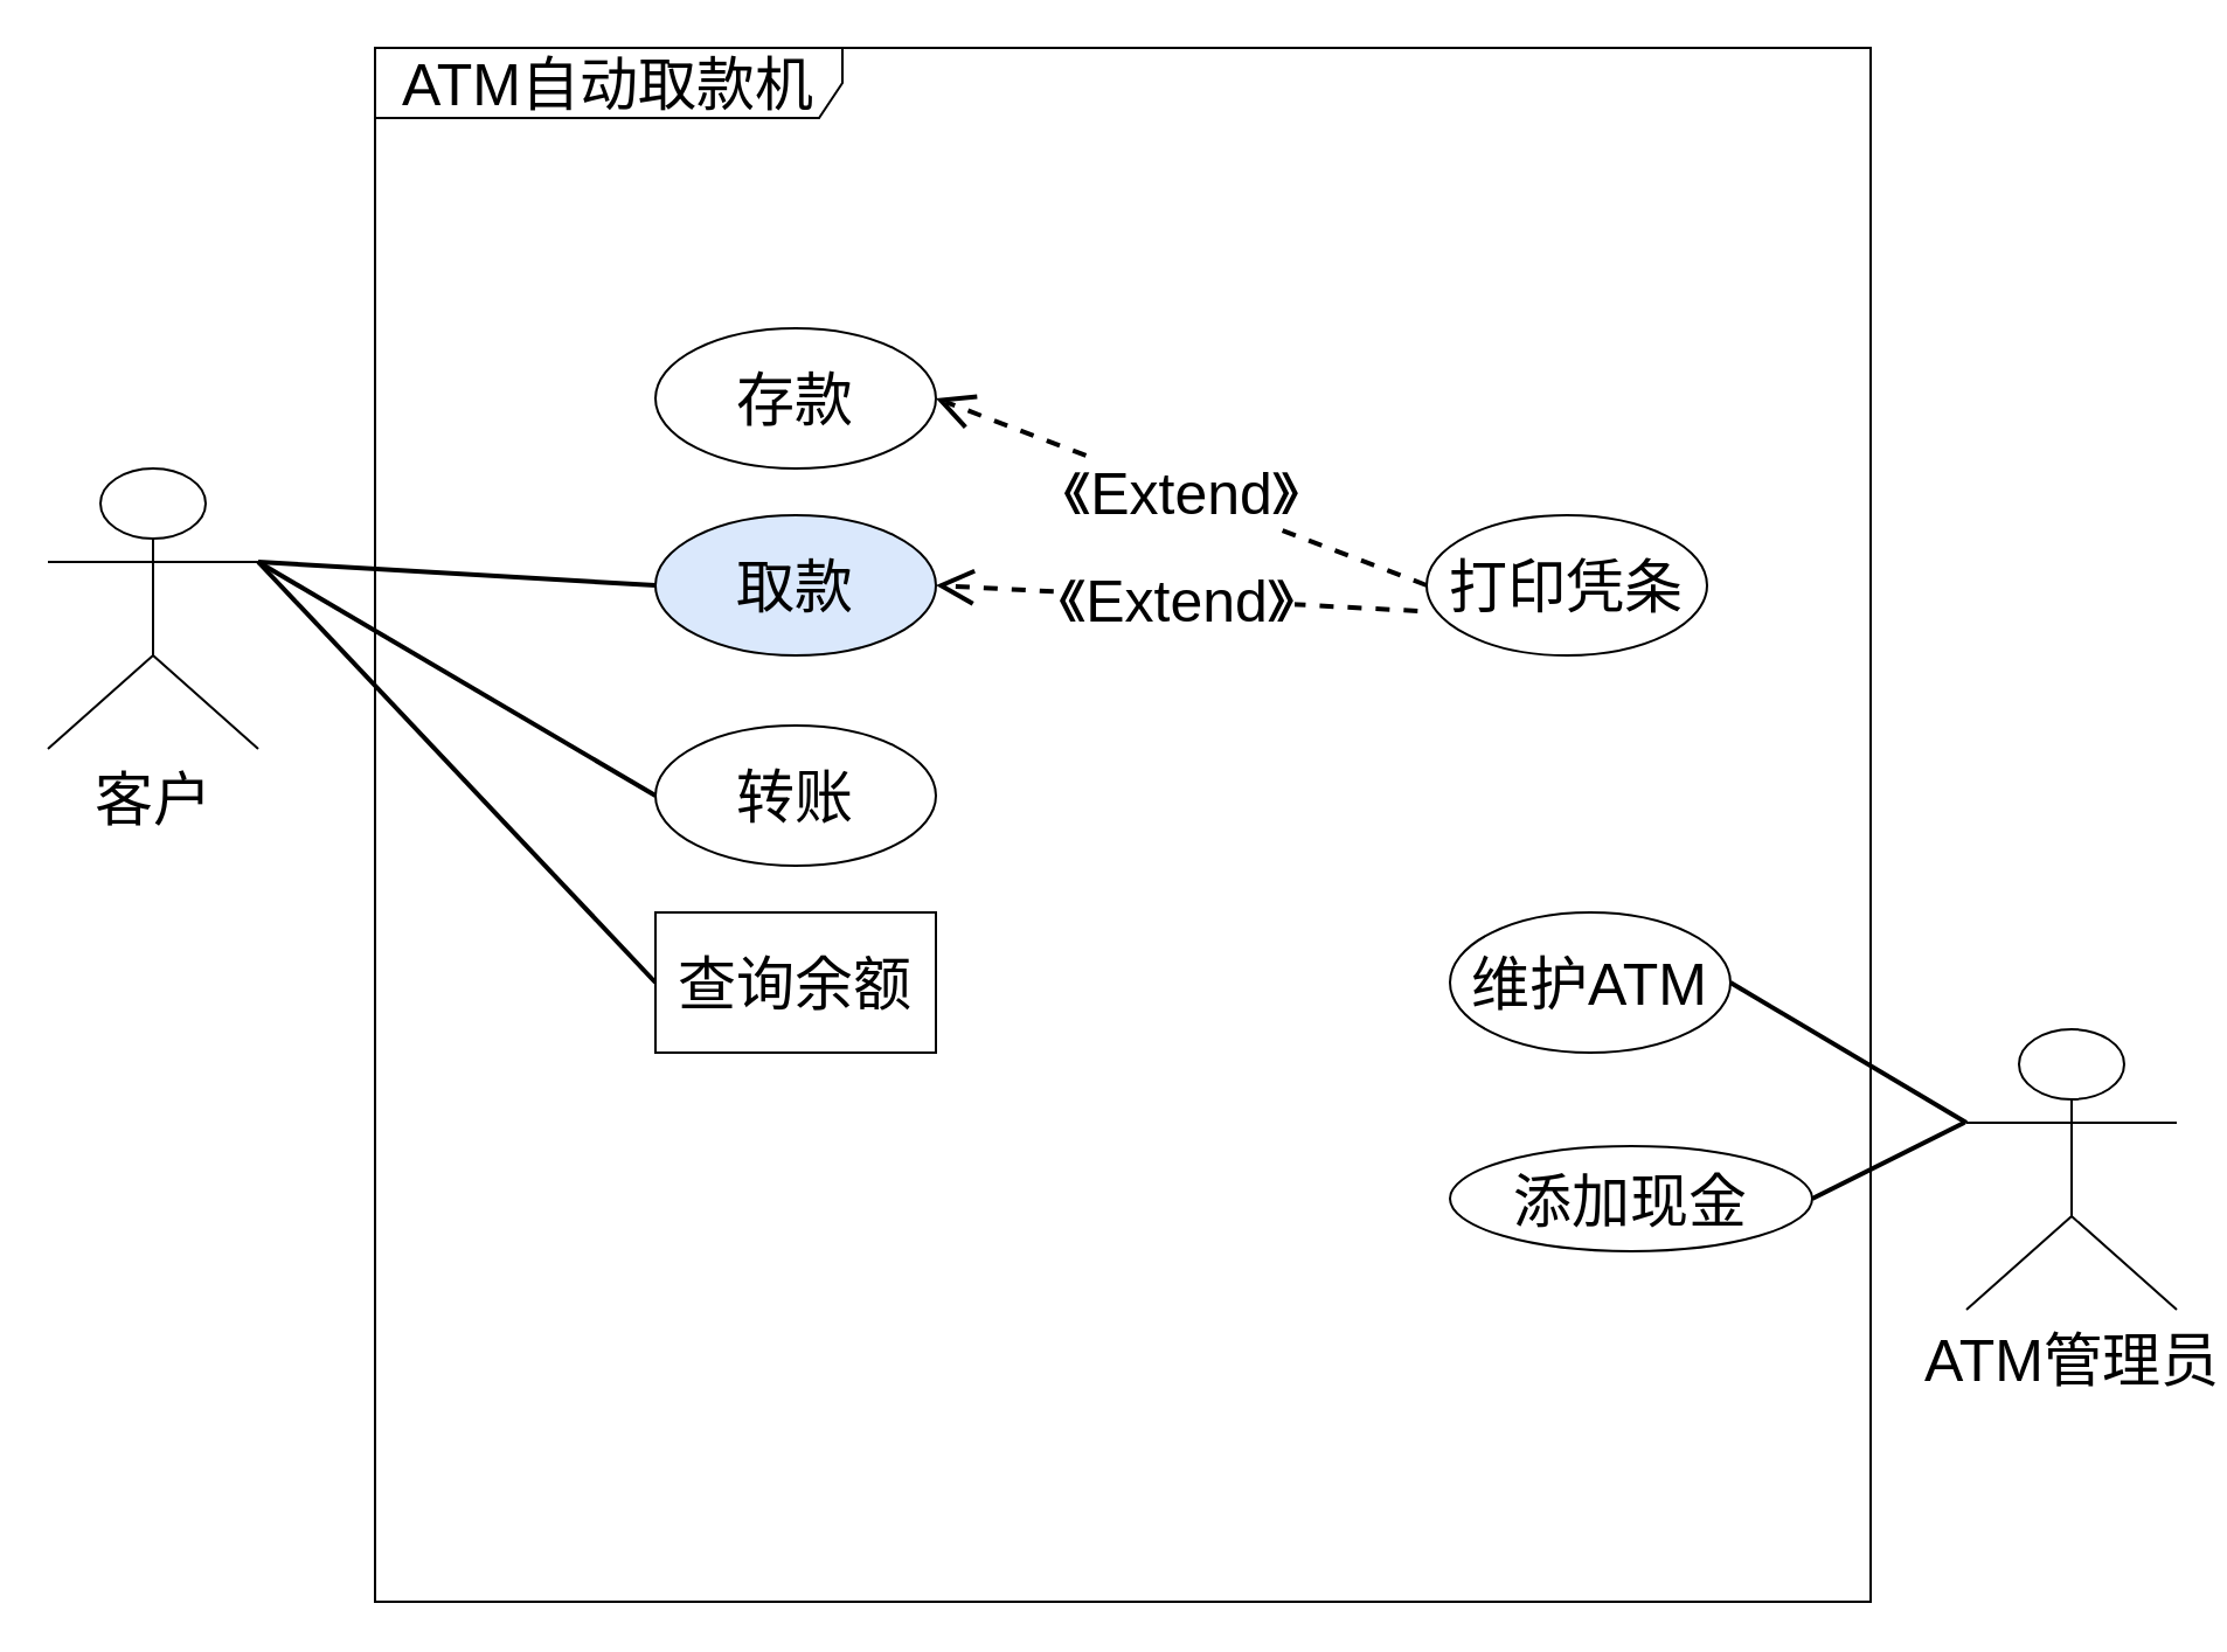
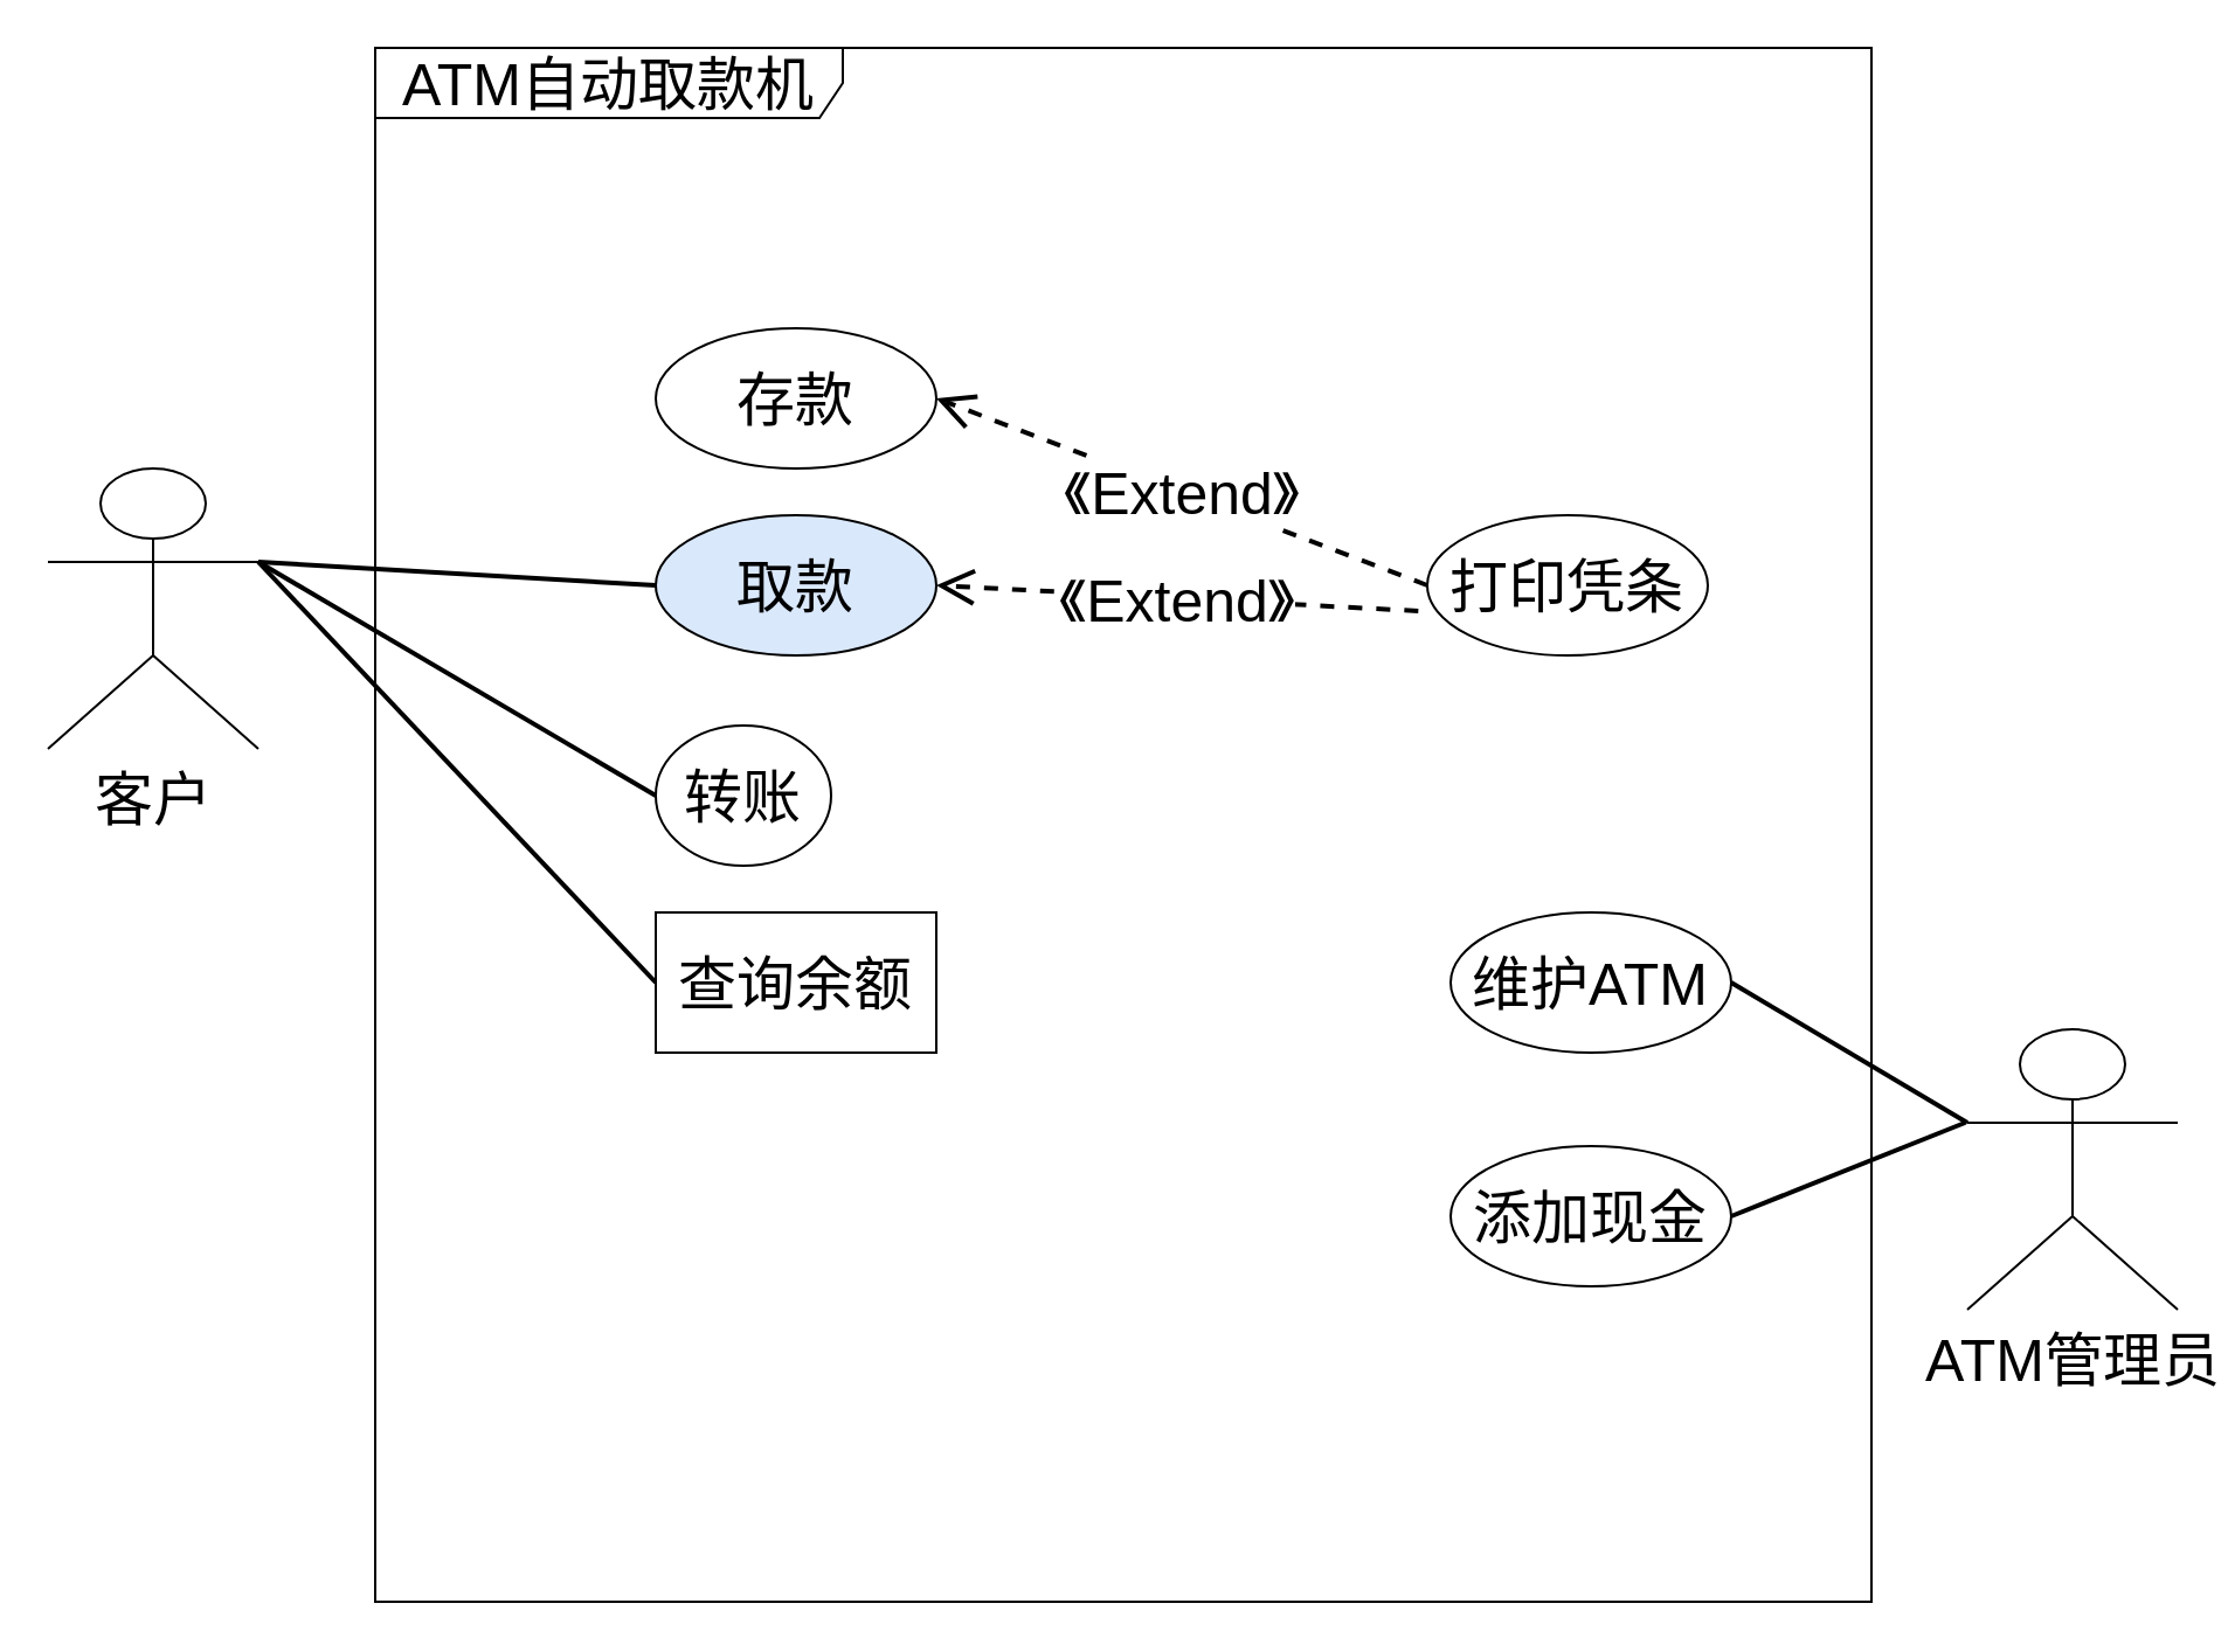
- <mxCell id="16" value="&lt;p style=&quot;font-size: 25px&quot;&gt;转账&lt;br&gt;&lt;/p&gt;" style="ellipse;whiteSpace=wrap;html=1;fontSize=25;verticalAlign=middle;sketch=0;align=center;spacing=0;horizontal=1;" parent="1" vertex="1"><mxGeometry x="280" y="310" width="120" height="60" as="geometry" /></mxCell>
+ <mxCell id="16" value="&lt;p style=&quot;font-size: 25px&quot;&gt;转账&lt;br&gt;&lt;/p&gt;" style="ellipse;whiteSpace=wrap;html=1;fontSize=25;verticalAlign=middle;sketch=0;align=center;spacing=0;horizontal=1;" parent="1" vertex="1"><mxGeometry x="280" y="310" width="75" height="60" as="geometry" /></mxCell>
- <mxCell id="15" value="&lt;p style=&quot;font-size: 25px&quot;&gt;&lt;span style=&quot;font-size: 25px&quot;&gt;添加现金&lt;/span&gt;&lt;/p&gt;" style="ellipse;whiteSpace=wrap;html=1;fontSize=25;verticalAlign=middle;sketch=0;align=center;spacing=0;horizontal=1;" parent="1" vertex="1"><mxGeometry x="620" y="490" width="155" height="45" as="geometry" /></mxCell>
+ <mxCell id="15" value="&lt;p style=&quot;font-size: 25px&quot;&gt;&lt;span style=&quot;font-size: 25px&quot;&gt;添加现金&lt;/span&gt;&lt;/p&gt;" style="ellipse;whiteSpace=wrap;html=1;fontSize=25;verticalAlign=middle;sketch=0;align=center;spacing=0;horizontal=1;" parent="1" vertex="1"><mxGeometry x="620" y="490" width="120" height="60" as="geometry" /></mxCell>
